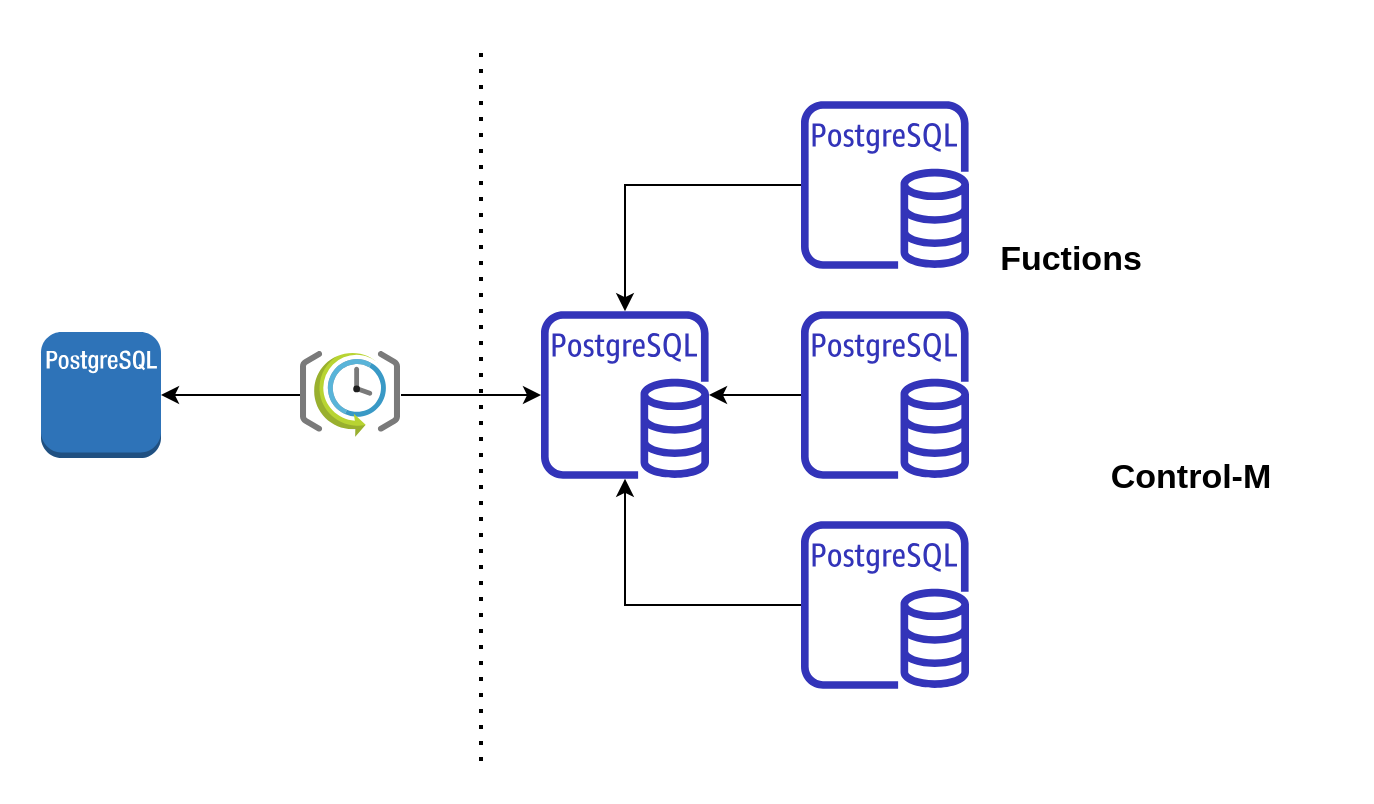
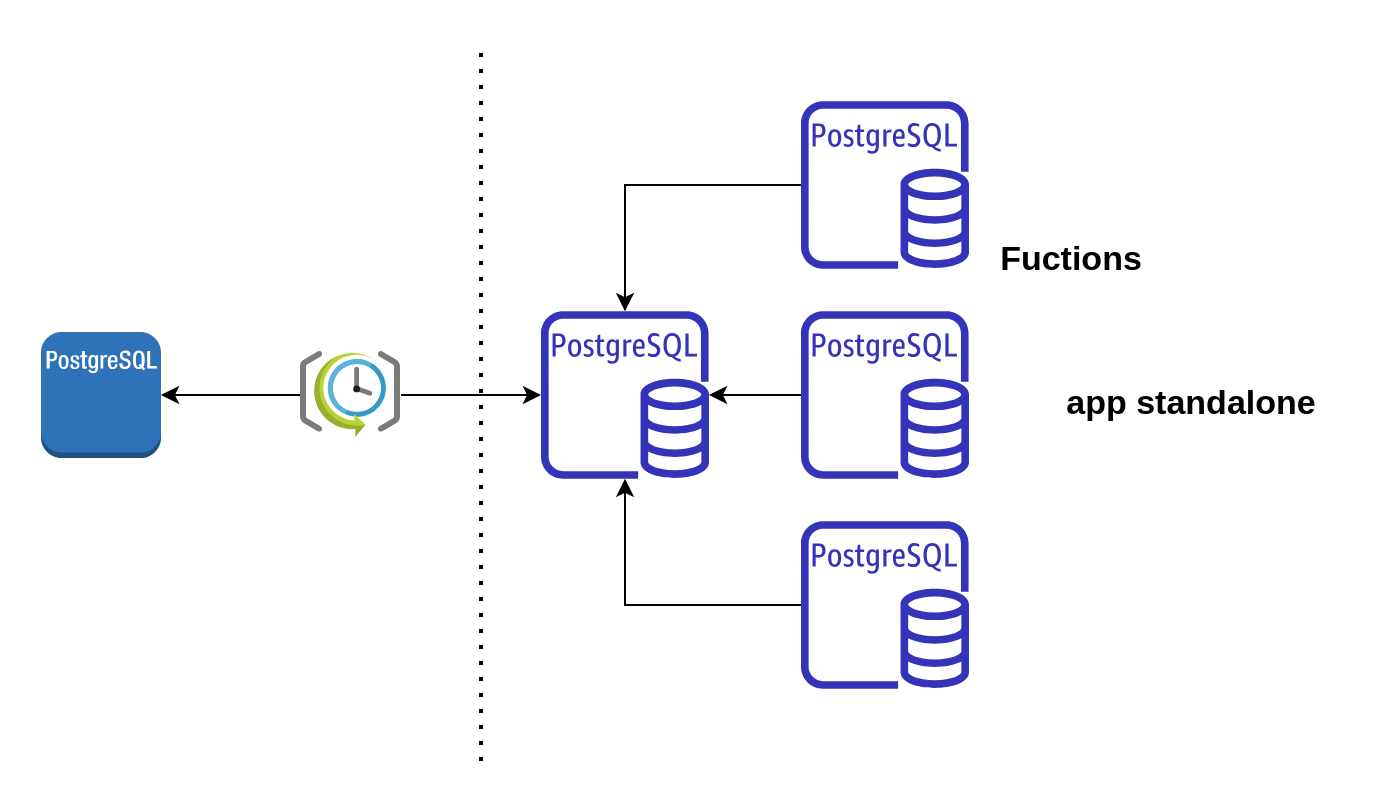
+ <mxCell id="15" value="&lt;font style=&quot;font-size: 17px&quot;&gt;&lt;b&gt;app standalone&lt;/b&gt;&lt;/font&gt;" style="text;html=1;align=center;verticalAlign=middle;resizable=0;points=[];autosize=1;" vertex="1" parent="1"><mxGeometry x="525" y="192" width="140" height="20" as="geometry" /></mxCell>
- <mxCell id="16" value="&lt;span style=&quot;font-size: 17px&quot;&gt;&lt;b&gt;Control-M&lt;/b&gt;&lt;/span&gt;" style="text;html=1;align=center;verticalAlign=middle;resizable=0;points=[];autosize=1;" vertex="1" parent="1"><mxGeometry x="545" y="228.5" width="100" height="20" as="geometry" /></mxCell>
